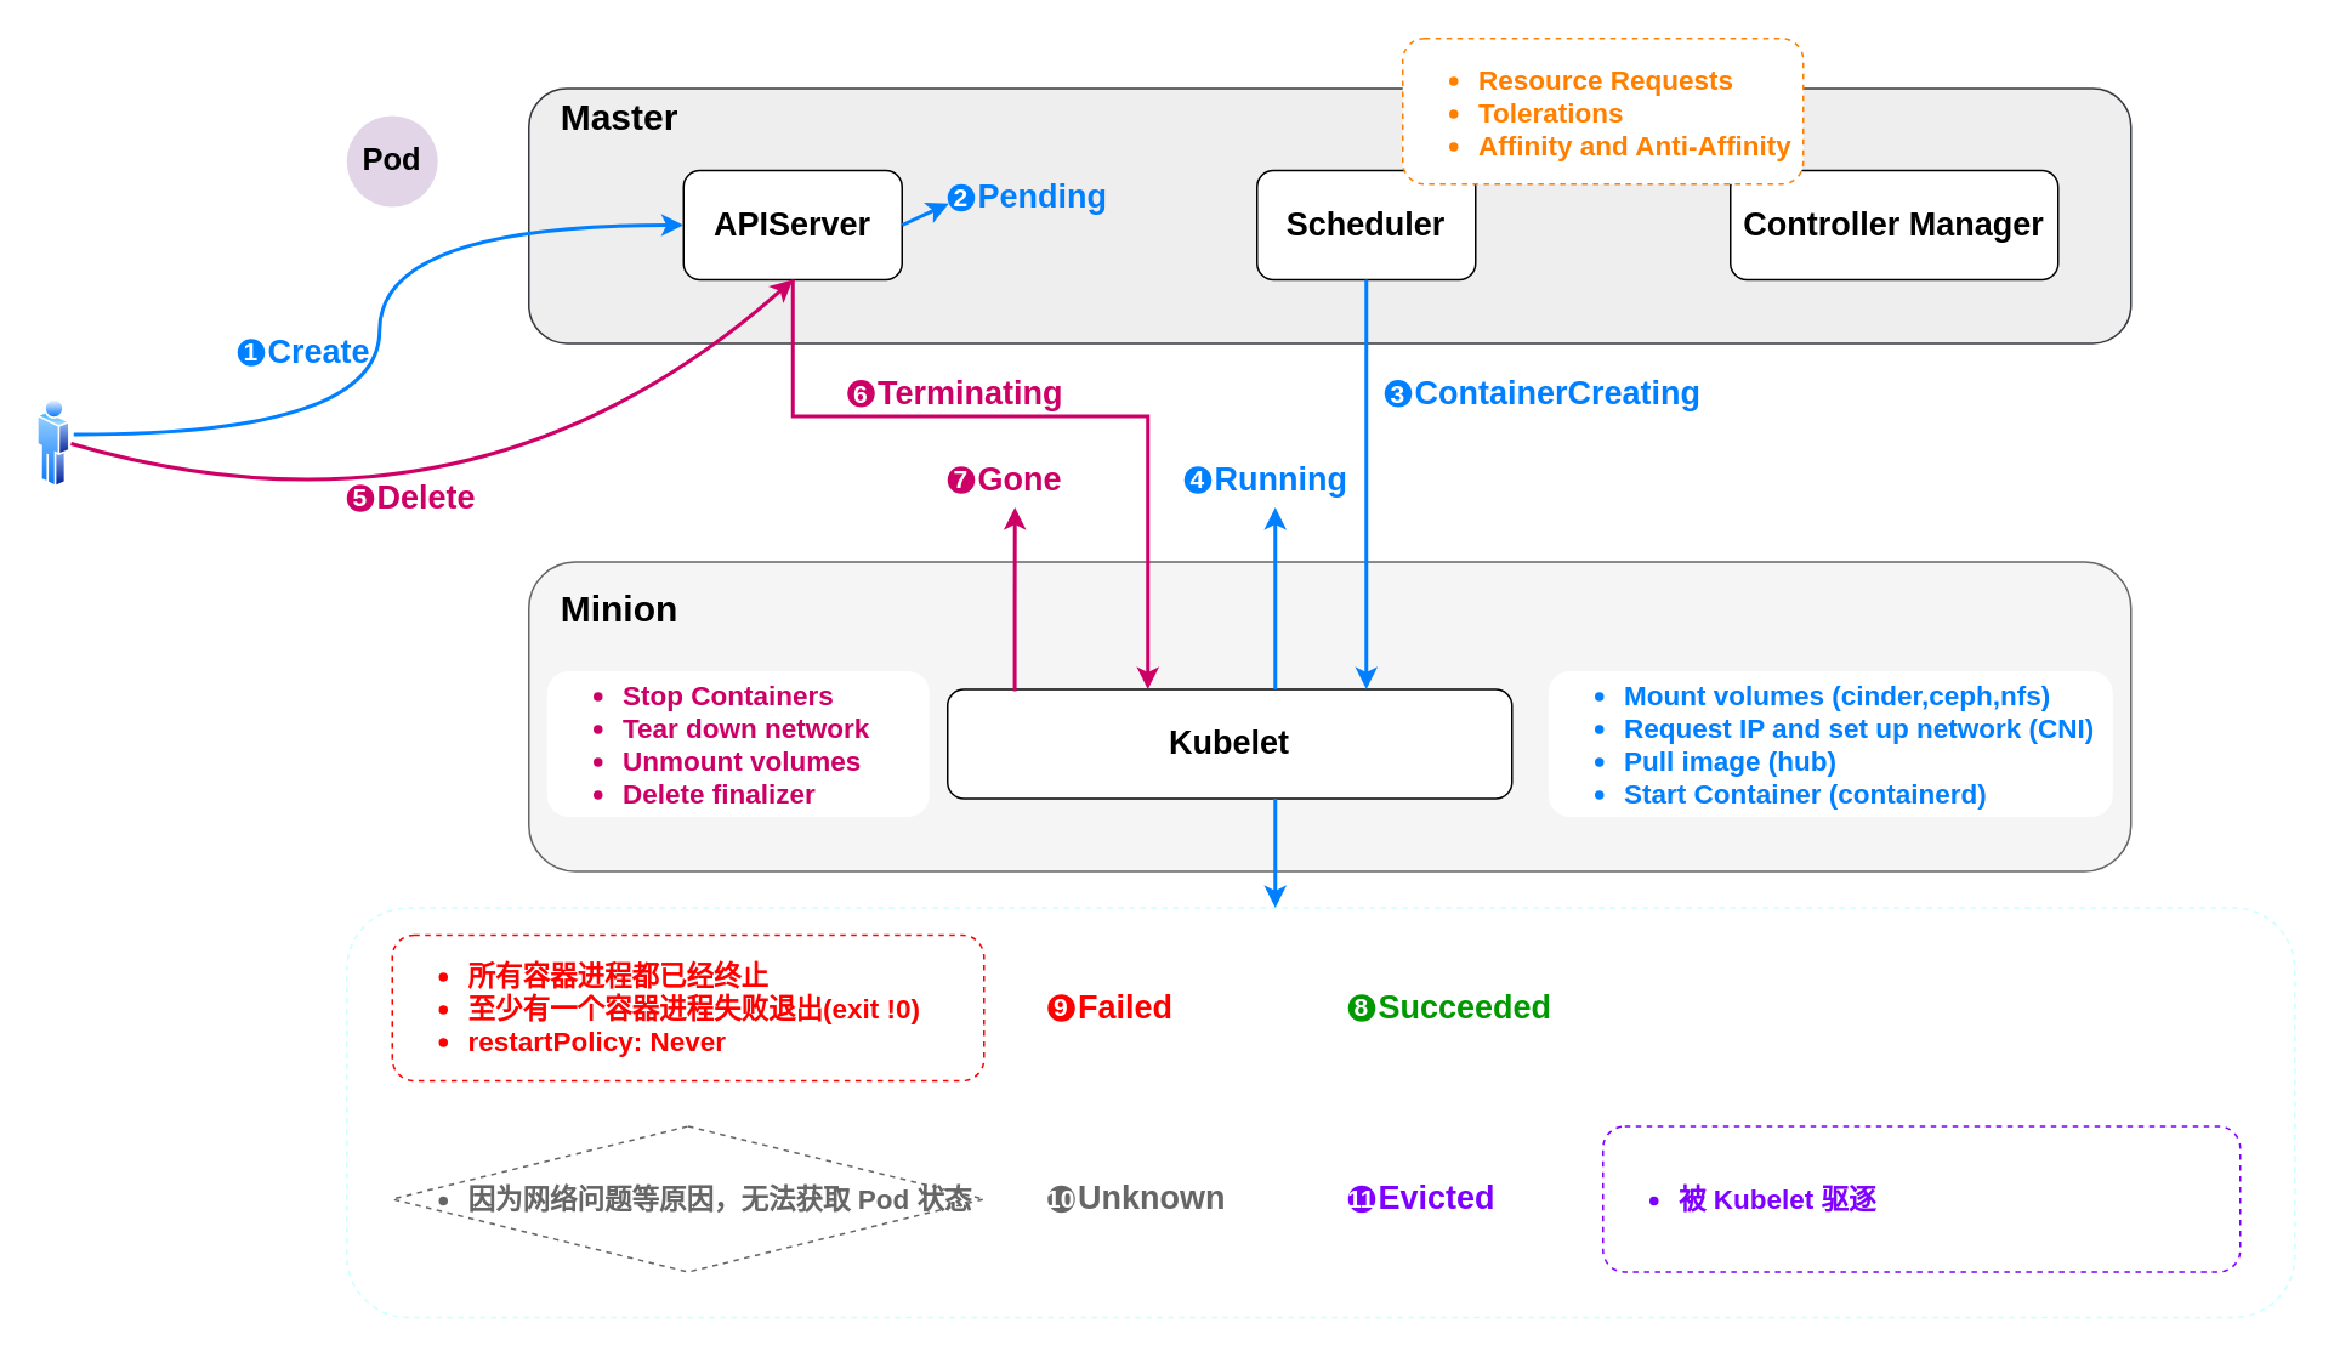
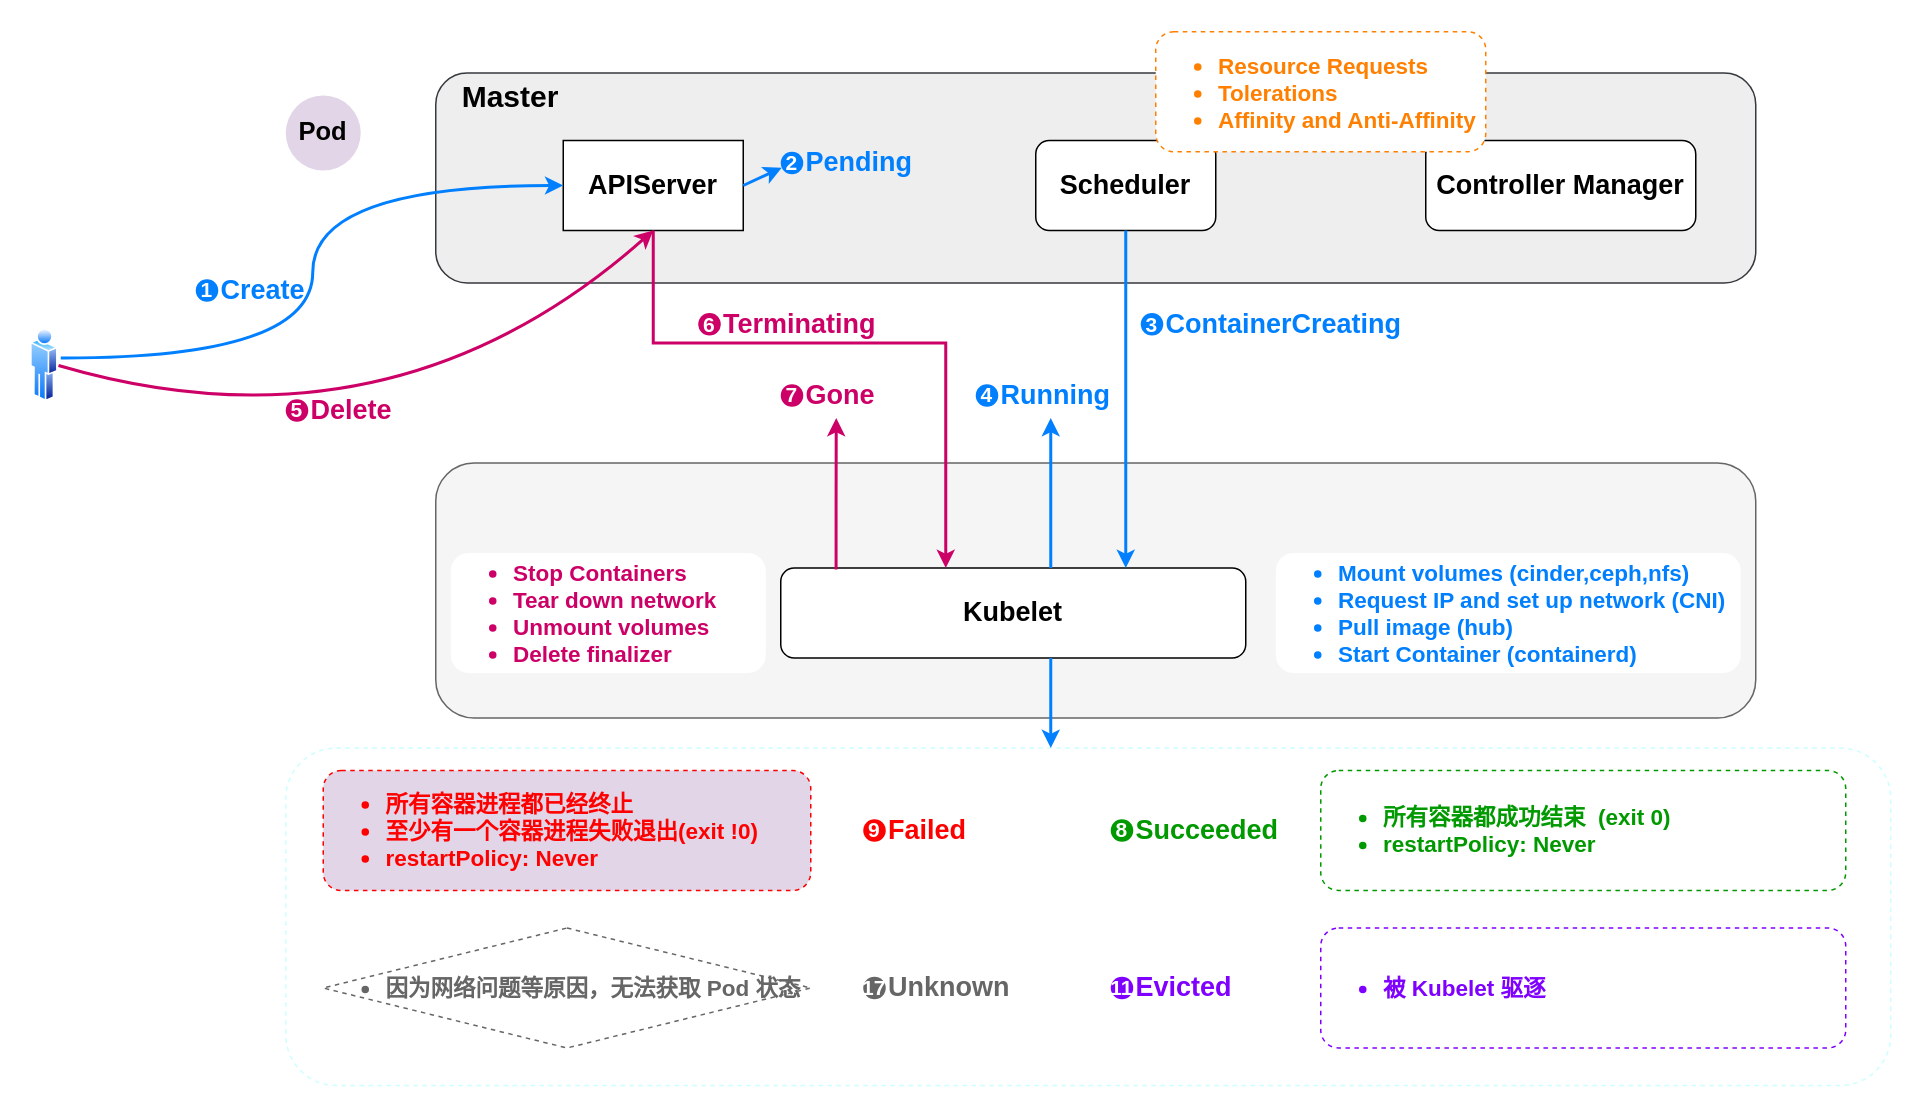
- <mxCell id="5" value="&lt;font style=&quot;font-size: 18px;&quot;&gt;&lt;b&gt;APIServer&lt;/b&gt;&lt;/font&gt;" style="rounded=1;whiteSpace=wrap;html=1;" parent="1" vertex="1"><mxGeometry x="375" y="93" width="120" height="60" as="geometry" /></mxCell>
+ <mxCell id="5" value="&lt;font style=&quot;font-size: 18px;&quot;&gt;&lt;b&gt;APIServer&lt;/b&gt;&lt;/font&gt;" style="whiteSpace=wrap;html=1;rounded=0;" parent="1" vertex="1"><mxGeometry x="375" y="93" width="120" height="60" as="geometry" /></mxCell>
- <mxCell id="43" value="Minion" style="text;html=1;strokeColor=none;fillColor=none;align=center;verticalAlign=middle;whiteSpace=wrap;rounded=0;fontSize=20;fontColor=#000000;fontStyle=1" parent="1" vertex="1"><mxGeometry x="310" y="318" width="60" height="30" as="geometry" /></mxCell>
- <mxCell id="13" value="&lt;ul style=&quot;font-size: 15px;&quot;&gt;&lt;li style=&quot;font-size: 15px;&quot;&gt;&lt;span style=&quot;font-size: 15px;&quot;&gt;&lt;b style=&quot;font-size: 15px;&quot;&gt;所有容器进程都已经终止&lt;/b&gt;&lt;/span&gt;&lt;/li&gt;&lt;li style=&quot;font-size: 15px;&quot;&gt;&lt;span style=&quot;font-size: 15px;&quot;&gt;&lt;b style=&quot;font-size: 15px;&quot;&gt;至少有一个容器进程失败退出(exit !0)&lt;/b&gt;&lt;/span&gt;&lt;/li&gt;&lt;li style=&quot;font-size: 15px;&quot;&gt;&lt;span style=&quot;font-size: 15px;&quot;&gt;&lt;b style=&quot;font-size: 15px;&quot;&gt;restartPolicy: Never&lt;/b&gt;&lt;/span&gt;&lt;/li&gt;&lt;/ul&gt;" style="rounded=1;whiteSpace=wrap;html=1;align=left;strokeColor=#FF0000;dashed=1;fontColor=#FF0000;fontSize=15;" parent="1" vertex="1"><mxGeometry x="215" y="513" width="325" height="80" as="geometry" /></mxCell>
+ <mxCell id="13" value="&lt;ul style=&quot;font-size: 15px;&quot;&gt;&lt;li style=&quot;font-size: 15px;&quot;&gt;&lt;span style=&quot;font-size: 15px;&quot;&gt;&lt;b style=&quot;font-size: 15px;&quot;&gt;所有容器进程都已经终止&lt;/b&gt;&lt;/span&gt;&lt;/li&gt;&lt;li style=&quot;font-size: 15px;&quot;&gt;&lt;span style=&quot;font-size: 15px;&quot;&gt;&lt;b style=&quot;font-size: 15px;&quot;&gt;至少有一个容器进程失败退出(exit !0)&lt;/b&gt;&lt;/span&gt;&lt;/li&gt;&lt;li style=&quot;font-size: 15px;&quot;&gt;&lt;span style=&quot;font-size: 15px;&quot;&gt;&lt;b style=&quot;font-size: 15px;&quot;&gt;restartPolicy: Never&lt;/b&gt;&lt;/span&gt;&lt;/li&gt;&lt;/ul&gt;" style="rounded=1;whiteSpace=wrap;html=1;align=left;strokeColor=#FF0000;dashed=1;fontColor=#FF0000;fontSize=15;fillColor=#e1d5e7;" parent="1" vertex="1"><mxGeometry x="215" y="513" width="325" height="80" as="geometry" /></mxCell>
+ <mxCell id="16" value="&lt;ul style=&quot;font-size: 15px;&quot;&gt;&lt;li style=&quot;font-size: 15px;&quot;&gt;&lt;span style=&quot;font-size: 15px;&quot;&gt;&lt;b style=&quot;font-size: 15px;&quot;&gt;所有容器都成功结束&amp;nbsp; (exit 0)&lt;/b&gt;&lt;/span&gt;&lt;/li&gt;&lt;li style=&quot;font-size: 15px;&quot;&gt;&lt;span style=&quot;font-size: 15px;&quot;&gt;&lt;b style=&quot;font-size: 15px;&quot;&gt;restartPolicy: Never&lt;/b&gt;&lt;/span&gt;&lt;/li&gt;&lt;/ul&gt;" style="rounded=1;whiteSpace=wrap;html=1;align=left;strokeColor=#009900;fontColor=#009900;fontSize=15;dashed=1;" parent="1" vertex="1"><mxGeometry x="880" y="513" width="350" height="80" as="geometry" /></mxCell>
- <mxCell id="17" value="10" style="ellipse;whiteSpace=wrap;html=1;aspect=fixed;fontSize=14;fillColor=#666666;fontStyle=1;fontColor=#FFFFFF;strokeColor=none;" parent="1" vertex="1"><mxGeometry x="575" y="650.5" width="15" height="15" as="geometry" /></mxCell>
+ <mxCell id="17" value="17" style="ellipse;whiteSpace=wrap;html=1;aspect=fixed;fontSize=14;fillColor=#666666;fontStyle=1;fontColor=#FFFFFF;strokeColor=none;" parent="1" vertex="1"><mxGeometry x="575" y="650.5" width="15" height="15" as="geometry" /></mxCell>
